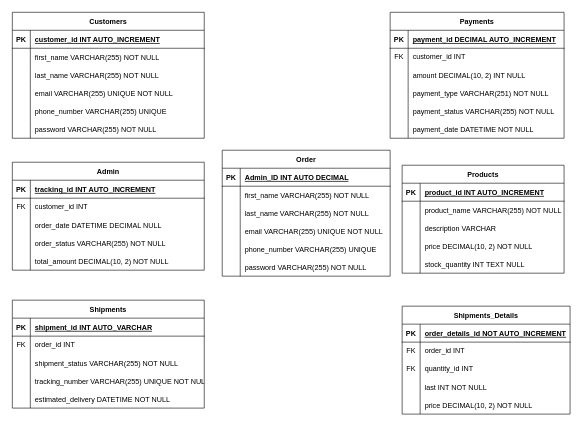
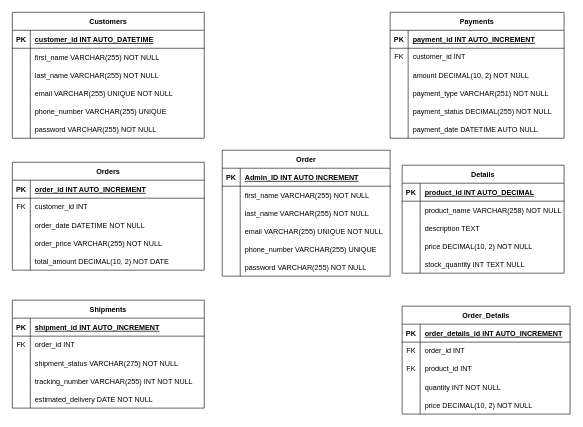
- <mxCell id="5" value="customer_id INT AUTO_INCREMENT " style="shape=partialRectangle;overflow=hidden;connectable=0;fillColor=none;align=left;strokeColor=inherit;top=0;left=0;bottom=0;right=0;spacingLeft=6;fontStyle=5;" vertex="1" parent="3"><mxGeometry x="30" width="290" height="30" as="geometry"><mxRectangle width="290" height="30" as="alternateBounds" /></mxGeometry></mxCell>
+ <mxCell id="5" value="customer_id INT AUTO_DATETIME " style="shape=partialRectangle;overflow=hidden;connectable=0;fillColor=none;align=left;strokeColor=inherit;top=0;left=0;bottom=0;right=0;spacingLeft=6;fontStyle=5;" vertex="1" parent="3"><mxGeometry x="30" width="290" height="30" as="geometry"><mxRectangle width="290" height="30" as="alternateBounds" /></mxGeometry></mxCell>
- <mxCell id="56" value="payment_id DECIMAL AUTO_INCREMENT " style="shape=partialRectangle;overflow=hidden;connectable=0;fillColor=none;align=left;strokeColor=inherit;top=0;left=0;bottom=0;right=0;spacingLeft=6;fontStyle=5;" vertex="1" parent="54"><mxGeometry x="30" width="260" height="30" as="geometry"><mxRectangle width="260" height="30" as="alternateBounds" /></mxGeometry></mxCell>
+ <mxCell id="56" value="payment_id INT AUTO_INCREMENT " style="shape=partialRectangle;overflow=hidden;connectable=0;fillColor=none;align=left;strokeColor=inherit;top=0;left=0;bottom=0;right=0;spacingLeft=6;fontStyle=5;" vertex="1" parent="54"><mxGeometry x="30" width="260" height="30" as="geometry"><mxRectangle width="260" height="30" as="alternateBounds" /></mxGeometry></mxCell>
- <mxCell id="62" value="amount DECIMAL(10, 2) INT NULL" style="shape=partialRectangle;overflow=hidden;connectable=0;fillColor=none;align=left;strokeColor=inherit;top=0;left=0;bottom=0;right=0;spacingLeft=6;" vertex="1" parent="60"><mxGeometry x="30" width="260" height="30" as="geometry"><mxRectangle width="260" height="30" as="alternateBounds" /></mxGeometry></mxCell>
+ <mxCell id="62" value="amount DECIMAL(10, 2) NOT NULL" style="shape=partialRectangle;overflow=hidden;connectable=0;fillColor=none;align=left;strokeColor=inherit;top=0;left=0;bottom=0;right=0;spacingLeft=6;" vertex="1" parent="60"><mxGeometry x="30" width="260" height="30" as="geometry"><mxRectangle width="260" height="30" as="alternateBounds" /></mxGeometry></mxCell>
- <mxCell id="68" value="payment_status VARCHAR(255) NOT NULL" style="shape=partialRectangle;overflow=hidden;connectable=0;fillColor=none;align=left;strokeColor=inherit;top=0;left=0;bottom=0;right=0;spacingLeft=6;" vertex="1" parent="66"><mxGeometry x="30" width="260" height="30" as="geometry"><mxRectangle width="260" height="30" as="alternateBounds" /></mxGeometry></mxCell>
+ <mxCell id="68" value="payment_status DECIMAL(255) NOT NULL" style="shape=partialRectangle;overflow=hidden;connectable=0;fillColor=none;align=left;strokeColor=inherit;top=0;left=0;bottom=0;right=0;spacingLeft=6;" vertex="1" parent="66"><mxGeometry x="30" width="260" height="30" as="geometry"><mxRectangle width="260" height="30" as="alternateBounds" /></mxGeometry></mxCell>
- <mxCell id="71" value="payment_date DATETIME NOT NULL" style="shape=partialRectangle;overflow=hidden;connectable=0;fillColor=none;align=left;strokeColor=inherit;top=0;left=0;bottom=0;right=0;spacingLeft=6;" vertex="1" parent="69"><mxGeometry x="30" width="260" height="30" as="geometry"><mxRectangle width="260" height="30" as="alternateBounds" /></mxGeometry></mxCell>
+ <mxCell id="71" value="payment_date DATETIME AUTO NULL" style="shape=partialRectangle;overflow=hidden;connectable=0;fillColor=none;align=left;strokeColor=inherit;top=0;left=0;bottom=0;right=0;spacingLeft=6;" vertex="1" parent="69"><mxGeometry x="30" width="260" height="30" as="geometry"><mxRectangle width="260" height="30" as="alternateBounds" /></mxGeometry></mxCell>
- <mxCell id="37" value="Admin" style="shape=table;startSize=30;container=1;collapsible=1;childLayout=tableLayout;fixedRows=1;rowLines=0;fontStyle=1;align=center;resizeLast=1;" vertex="1" parent="1"><mxGeometry x="20" y="270" width="320" height="180" as="geometry" /></mxCell>
+ <mxCell id="37" value="Orders" style="shape=table;startSize=30;container=1;collapsible=1;childLayout=tableLayout;fixedRows=1;rowLines=0;fontStyle=1;align=center;resizeLast=1;" vertex="1" parent="1"><mxGeometry x="20" y="270" width="320" height="180" as="geometry" /></mxCell>
- <mxCell id="21" value="Products" style="shape=table;startSize=30;container=1;collapsible=1;childLayout=tableLayout;fixedRows=1;rowLines=0;fontStyle=1;align=center;resizeLast=1;" vertex="1" parent="1"><mxGeometry x="670" y="275" width="270" height="180" as="geometry" /></mxCell>
+ <mxCell id="21" value="Details" style="shape=table;startSize=30;container=1;collapsible=1;childLayout=tableLayout;fixedRows=1;rowLines=0;fontStyle=1;align=center;resizeLast=1;" vertex="1" parent="1"><mxGeometry x="670" y="275" width="270" height="180" as="geometry" /></mxCell>
- <mxCell id="107" value="Admin_ID INT AUTO DECIMAL" style="shape=partialRectangle;overflow=hidden;connectable=0;fillColor=none;align=left;strokeColor=inherit;top=0;left=0;bottom=0;right=0;spacingLeft=6;fontStyle=5;" vertex="1" parent="105"><mxGeometry x="30" width="250.0" height="30" as="geometry"><mxRectangle width="250.0" height="30" as="alternateBounds" /></mxGeometry></mxCell>
+ <mxCell id="107" value="Admin_ID INT AUTO INCREMENT" style="shape=partialRectangle;overflow=hidden;connectable=0;fillColor=none;align=left;strokeColor=inherit;top=0;left=0;bottom=0;right=0;spacingLeft=6;fontStyle=5;" vertex="1" parent="105"><mxGeometry x="30" width="250.0" height="30" as="geometry"><mxRectangle width="250.0" height="30" as="alternateBounds" /></mxGeometry></mxCell>
- <mxCell id="40" value="tracking_id INT AUTO_INCREMENT " style="shape=partialRectangle;overflow=hidden;connectable=0;fillColor=none;align=left;strokeColor=inherit;top=0;left=0;bottom=0;right=0;spacingLeft=6;fontStyle=5;" vertex="1" parent="38"><mxGeometry x="30" width="290" height="30" as="geometry"><mxRectangle width="290" height="30" as="alternateBounds" /></mxGeometry></mxCell>
+ <mxCell id="40" value="order_id INT AUTO_INCREMENT " style="shape=partialRectangle;overflow=hidden;connectable=0;fillColor=none;align=left;strokeColor=inherit;top=0;left=0;bottom=0;right=0;spacingLeft=6;fontStyle=5;" vertex="1" parent="38"><mxGeometry x="30" width="290" height="30" as="geometry"><mxRectangle width="290" height="30" as="alternateBounds" /></mxGeometry></mxCell>
- <mxCell id="24" value="product_id INT AUTO_INCREMENT " style="shape=partialRectangle;overflow=hidden;connectable=0;fillColor=none;align=left;strokeColor=inherit;top=0;left=0;bottom=0;right=0;spacingLeft=6;fontStyle=5;" vertex="1" parent="22"><mxGeometry x="30" width="240" height="30" as="geometry"><mxRectangle width="240" height="30" as="alternateBounds" /></mxGeometry></mxCell>
+ <mxCell id="24" value="product_id INT AUTO_DECIMAL " style="shape=partialRectangle;overflow=hidden;connectable=0;fillColor=none;align=left;strokeColor=inherit;top=0;left=0;bottom=0;right=0;spacingLeft=6;fontStyle=5;" vertex="1" parent="22"><mxGeometry x="30" width="240" height="30" as="geometry"><mxRectangle width="240" height="30" as="alternateBounds" /></mxGeometry></mxCell>
- <mxCell id="27" value="product_name VARCHAR(255) NOT NULL" style="shape=partialRectangle;overflow=hidden;connectable=0;fillColor=none;align=left;strokeColor=inherit;top=0;left=0;bottom=0;right=0;spacingLeft=6;" vertex="1" parent="25"><mxGeometry x="30" width="240" height="30" as="geometry"><mxRectangle width="240" height="30" as="alternateBounds" /></mxGeometry></mxCell>
+ <mxCell id="27" value="product_name VARCHAR(258) NOT NULL" style="shape=partialRectangle;overflow=hidden;connectable=0;fillColor=none;align=left;strokeColor=inherit;top=0;left=0;bottom=0;right=0;spacingLeft=6;" vertex="1" parent="25"><mxGeometry x="30" width="240" height="30" as="geometry"><mxRectangle width="240" height="30" as="alternateBounds" /></mxGeometry></mxCell>
- <mxCell id="46" value="order_date DATETIME DECIMAL NULL" style="shape=partialRectangle;overflow=hidden;connectable=0;fillColor=none;align=left;strokeColor=inherit;top=0;left=0;bottom=0;right=0;spacingLeft=6;" vertex="1" parent="44"><mxGeometry x="30" width="290" height="30" as="geometry"><mxRectangle width="290" height="30" as="alternateBounds" /></mxGeometry></mxCell>
+ <mxCell id="46" value="order_date DATETIME NOT NULL" style="shape=partialRectangle;overflow=hidden;connectable=0;fillColor=none;align=left;strokeColor=inherit;top=0;left=0;bottom=0;right=0;spacingLeft=6;" vertex="1" parent="44"><mxGeometry x="30" width="290" height="30" as="geometry"><mxRectangle width="290" height="30" as="alternateBounds" /></mxGeometry></mxCell>
- <mxCell id="30" value="description VARCHAR" style="shape=partialRectangle;overflow=hidden;connectable=0;fillColor=none;align=left;strokeColor=inherit;top=0;left=0;bottom=0;right=0;spacingLeft=6;" vertex="1" parent="28"><mxGeometry x="30" width="240" height="30" as="geometry"><mxRectangle width="240" height="30" as="alternateBounds" /></mxGeometry></mxCell>
+ <mxCell id="30" value="description TEXT" style="shape=partialRectangle;overflow=hidden;connectable=0;fillColor=none;align=left;strokeColor=inherit;top=0;left=0;bottom=0;right=0;spacingLeft=6;" vertex="1" parent="28"><mxGeometry x="30" width="240" height="30" as="geometry"><mxRectangle width="240" height="30" as="alternateBounds" /></mxGeometry></mxCell>
- <mxCell id="49" value="order_status VARCHAR(255) NOT NULL" style="shape=partialRectangle;overflow=hidden;connectable=0;fillColor=none;align=left;strokeColor=inherit;top=0;left=0;bottom=0;right=0;spacingLeft=6;" vertex="1" parent="47"><mxGeometry x="30" width="290" height="30" as="geometry"><mxRectangle width="290" height="30" as="alternateBounds" /></mxGeometry></mxCell>
+ <mxCell id="49" value="order_price VARCHAR(255) NOT NULL" style="shape=partialRectangle;overflow=hidden;connectable=0;fillColor=none;align=left;strokeColor=inherit;top=0;left=0;bottom=0;right=0;spacingLeft=6;" vertex="1" parent="47"><mxGeometry x="30" width="290" height="30" as="geometry"><mxRectangle width="290" height="30" as="alternateBounds" /></mxGeometry></mxCell>
- <mxCell id="52" value="total_amount DECIMAL(10, 2) NOT NULL" style="shape=partialRectangle;overflow=hidden;connectable=0;fillColor=none;align=left;strokeColor=inherit;top=0;left=0;bottom=0;right=0;spacingLeft=6;" vertex="1" parent="50"><mxGeometry x="30" width="290" height="30" as="geometry"><mxRectangle width="290" height="30" as="alternateBounds" /></mxGeometry></mxCell>
+ <mxCell id="52" value="total_amount DECIMAL(10, 2) NOT DATE" style="shape=partialRectangle;overflow=hidden;connectable=0;fillColor=none;align=left;strokeColor=inherit;top=0;left=0;bottom=0;right=0;spacingLeft=6;" vertex="1" parent="50"><mxGeometry x="30" width="290" height="30" as="geometry"><mxRectangle width="290" height="30" as="alternateBounds" /></mxGeometry></mxCell>
- <mxCell id="72" value="Shipments_Details" style="shape=table;startSize=30;container=1;collapsible=1;childLayout=tableLayout;fixedRows=1;rowLines=0;fontStyle=1;align=center;resizeLast=1;" vertex="1" parent="1"><mxGeometry x="670" y="510" width="280" height="180" as="geometry" /></mxCell>
+ <mxCell id="72" value="Order_Details" style="shape=table;startSize=30;container=1;collapsible=1;childLayout=tableLayout;fixedRows=1;rowLines=0;fontStyle=1;align=center;resizeLast=1;" vertex="1" parent="1"><mxGeometry x="670" y="510" width="280" height="180" as="geometry" /></mxCell>
- <mxCell id="91" value="shipment_id INT AUTO_VARCHAR " style="shape=partialRectangle;overflow=hidden;connectable=0;fillColor=none;align=left;strokeColor=inherit;top=0;left=0;bottom=0;right=0;spacingLeft=6;fontStyle=5;" vertex="1" parent="89"><mxGeometry x="30" width="290" height="30" as="geometry"><mxRectangle width="290" height="30" as="alternateBounds" /></mxGeometry></mxCell>
+ <mxCell id="91" value="shipment_id INT AUTO_INCREMENT " style="shape=partialRectangle;overflow=hidden;connectable=0;fillColor=none;align=left;strokeColor=inherit;top=0;left=0;bottom=0;right=0;spacingLeft=6;fontStyle=5;" vertex="1" parent="89"><mxGeometry x="30" width="290" height="30" as="geometry"><mxRectangle width="290" height="30" as="alternateBounds" /></mxGeometry></mxCell>
- <mxCell id="75" value="order_details_id NOT AUTO_INCREMENT" style="shape=partialRectangle;overflow=hidden;connectable=0;fillColor=none;align=left;strokeColor=inherit;top=0;left=0;bottom=0;right=0;spacingLeft=6;fontStyle=5;" vertex="1" parent="73"><mxGeometry x="30" width="250" height="30" as="geometry"><mxRectangle width="250" height="30" as="alternateBounds" /></mxGeometry></mxCell>
+ <mxCell id="75" value="order_details_id INT AUTO_INCREMENT" style="shape=partialRectangle;overflow=hidden;connectable=0;fillColor=none;align=left;strokeColor=inherit;top=0;left=0;bottom=0;right=0;spacingLeft=6;fontStyle=5;" vertex="1" parent="73"><mxGeometry x="30" width="250" height="30" as="geometry"><mxRectangle width="250" height="30" as="alternateBounds" /></mxGeometry></mxCell>
- <mxCell id="97" value="shipment_status VARCHAR(255) NOT NULL" style="shape=partialRectangle;overflow=hidden;connectable=0;fillColor=none;align=left;strokeColor=inherit;top=0;left=0;bottom=0;right=0;spacingLeft=6;" vertex="1" parent="95"><mxGeometry x="30" width="290" height="30" as="geometry"><mxRectangle width="290" height="30" as="alternateBounds" /></mxGeometry></mxCell>
+ <mxCell id="97" value="shipment_status VARCHAR(275) NOT NULL" style="shape=partialRectangle;overflow=hidden;connectable=0;fillColor=none;align=left;strokeColor=inherit;top=0;left=0;bottom=0;right=0;spacingLeft=6;" vertex="1" parent="95"><mxGeometry x="30" width="290" height="30" as="geometry"><mxRectangle width="290" height="30" as="alternateBounds" /></mxGeometry></mxCell>
- <mxCell id="81" value="quantity_id INT" style="shape=partialRectangle;connectable=0;fillColor=none;top=0;left=0;bottom=0;right=0;align=left;spacingLeft=6;fontStyle=0;overflow=hidden;whiteSpace=wrap;html=1;" vertex="1" parent="79"><mxGeometry x="30" width="250" height="30" as="geometry"><mxRectangle width="250" height="30" as="alternateBounds" /></mxGeometry></mxCell>
+ <mxCell id="81" value="product_id INT" style="shape=partialRectangle;connectable=0;fillColor=none;top=0;left=0;bottom=0;right=0;align=left;spacingLeft=6;fontStyle=0;overflow=hidden;whiteSpace=wrap;html=1;" vertex="1" parent="79"><mxGeometry x="30" width="250" height="30" as="geometry"><mxRectangle width="250" height="30" as="alternateBounds" /></mxGeometry></mxCell>
- <mxCell id="100" value="tracking_number VARCHAR(255) UNIQUE NOT NULL" style="shape=partialRectangle;overflow=hidden;connectable=0;fillColor=none;align=left;strokeColor=inherit;top=0;left=0;bottom=0;right=0;spacingLeft=6;" vertex="1" parent="98"><mxGeometry x="30" width="290" height="30" as="geometry"><mxRectangle width="290" height="30" as="alternateBounds" /></mxGeometry></mxCell>
+ <mxCell id="100" value="tracking_number VARCHAR(255) INT NOT NULL" style="shape=partialRectangle;overflow=hidden;connectable=0;fillColor=none;align=left;strokeColor=inherit;top=0;left=0;bottom=0;right=0;spacingLeft=6;" vertex="1" parent="98"><mxGeometry x="30" width="290" height="30" as="geometry"><mxRectangle width="290" height="30" as="alternateBounds" /></mxGeometry></mxCell>
- <mxCell id="84" value="last INT NOT NULL" style="shape=partialRectangle;overflow=hidden;connectable=0;fillColor=none;align=left;strokeColor=inherit;top=0;left=0;bottom=0;right=0;spacingLeft=6;" vertex="1" parent="82"><mxGeometry x="30" width="250" height="30" as="geometry"><mxRectangle width="250" height="30" as="alternateBounds" /></mxGeometry></mxCell>
+ <mxCell id="84" value="quantity INT NOT NULL" style="shape=partialRectangle;overflow=hidden;connectable=0;fillColor=none;align=left;strokeColor=inherit;top=0;left=0;bottom=0;right=0;spacingLeft=6;" vertex="1" parent="82"><mxGeometry x="30" width="250" height="30" as="geometry"><mxRectangle width="250" height="30" as="alternateBounds" /></mxGeometry></mxCell>
- <mxCell id="103" value="estimated_delivery DATETIME NOT NULL" style="shape=partialRectangle;overflow=hidden;connectable=0;fillColor=none;align=left;strokeColor=inherit;top=0;left=0;bottom=0;right=0;spacingLeft=6;" vertex="1" parent="101"><mxGeometry x="30" width="290" height="30" as="geometry"><mxRectangle width="290" height="30" as="alternateBounds" /></mxGeometry></mxCell>
+ <mxCell id="103" value="estimated_delivery DATE NOT NULL" style="shape=partialRectangle;overflow=hidden;connectable=0;fillColor=none;align=left;strokeColor=inherit;top=0;left=0;bottom=0;right=0;spacingLeft=6;" vertex="1" parent="101"><mxGeometry x="30" width="290" height="30" as="geometry"><mxRectangle width="290" height="30" as="alternateBounds" /></mxGeometry></mxCell>
